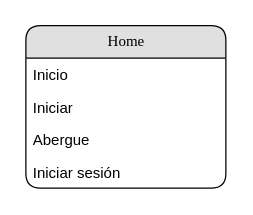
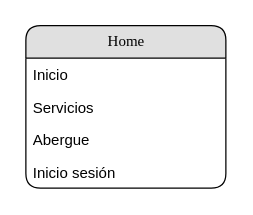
- <mxCell id="4" value="Iniciar" style="text;html=1;strokeColor=none;fillColor=none;spacingLeft=4;spacingRight=4;whiteSpace=wrap;overflow=hidden;rotatable=0;points=[[0,0.5],[1,0.5]];portConstraint=eastwest;" vertex="1" parent="2"><mxGeometry y="52" width="160" height="26" as="geometry" /></mxCell>
+ <mxCell id="4" value="Servicios" style="text;html=1;strokeColor=none;fillColor=none;spacingLeft=4;spacingRight=4;whiteSpace=wrap;overflow=hidden;rotatable=0;points=[[0,0.5],[1,0.5]];portConstraint=eastwest;" vertex="1" parent="2"><mxGeometry y="52" width="160" height="26" as="geometry" /></mxCell>
- <mxCell id="6" value="Iniciar sesión" style="text;html=1;strokeColor=none;fillColor=none;spacingLeft=4;spacingRight=4;whiteSpace=wrap;overflow=hidden;rotatable=0;points=[[0,0.5],[1,0.5]];portConstraint=eastwest;" vertex="1" parent="2"><mxGeometry y="104" width="160" height="26" as="geometry" /></mxCell>
+ <mxCell id="6" value="Inicio sesión" style="text;html=1;strokeColor=none;fillColor=none;spacingLeft=4;spacingRight=4;whiteSpace=wrap;overflow=hidden;rotatable=0;points=[[0,0.5],[1,0.5]];portConstraint=eastwest;" vertex="1" parent="2"><mxGeometry y="104" width="160" height="26" as="geometry" /></mxCell>
